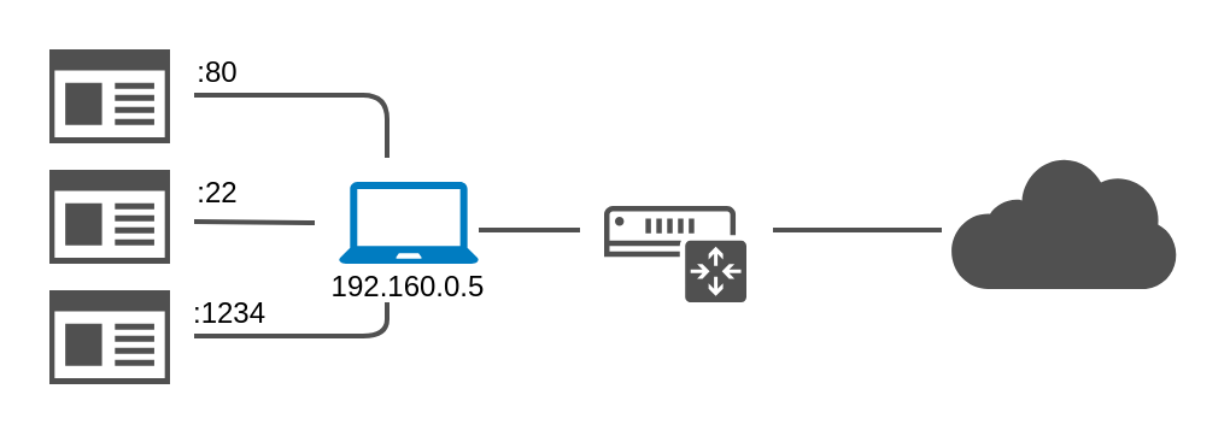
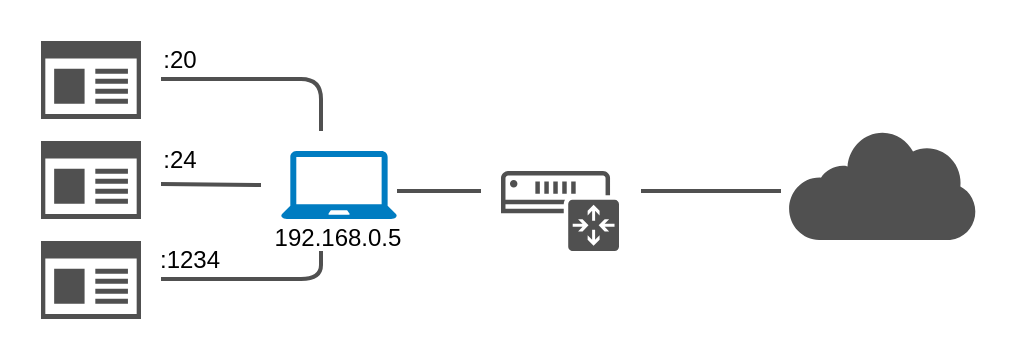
- <mxCell id="14" value=":80" style="text;html=1;strokeColor=none;fillColor=none;align=center;verticalAlign=middle;whiteSpace=wrap;rounded=0;" vertex="1" parent="1"><mxGeometry x="70" y="20" width="40" height="20" as="geometry" /></mxCell>
+ <mxCell id="14" value=":20" style="text;html=1;strokeColor=none;fillColor=none;align=center;verticalAlign=middle;whiteSpace=wrap;rounded=0;" vertex="1" parent="1"><mxGeometry x="70" y="20" width="40" height="20" as="geometry" /></mxCell>
- <mxCell id="15" value=":22" style="text;html=1;strokeColor=none;fillColor=none;align=center;verticalAlign=middle;whiteSpace=wrap;rounded=0;" vertex="1" parent="1"><mxGeometry x="70" y="70" width="40" height="20" as="geometry" /></mxCell>
+ <mxCell id="15" value=":24" style="text;html=1;strokeColor=none;fillColor=none;align=center;verticalAlign=middle;whiteSpace=wrap;rounded=0;" vertex="1" parent="1"><mxGeometry x="70" y="70" width="40" height="20" as="geometry" /></mxCell>
- <mxCell id="13" value="192.160.0.5" style="text;html=1;strokeColor=none;fillColor=none;align=center;verticalAlign=middle;whiteSpace=wrap;rounded=0;" vertex="1" parent="1"><mxGeometry x="149" y="109" width="40" height="20" as="geometry" /></mxCell>
+ <mxCell id="13" value="192.168.0.5" style="text;html=1;strokeColor=none;fillColor=none;align=center;verticalAlign=middle;whiteSpace=wrap;rounded=0;" vertex="1" parent="1"><mxGeometry x="149" y="109" width="40" height="20" as="geometry" /></mxCell>
